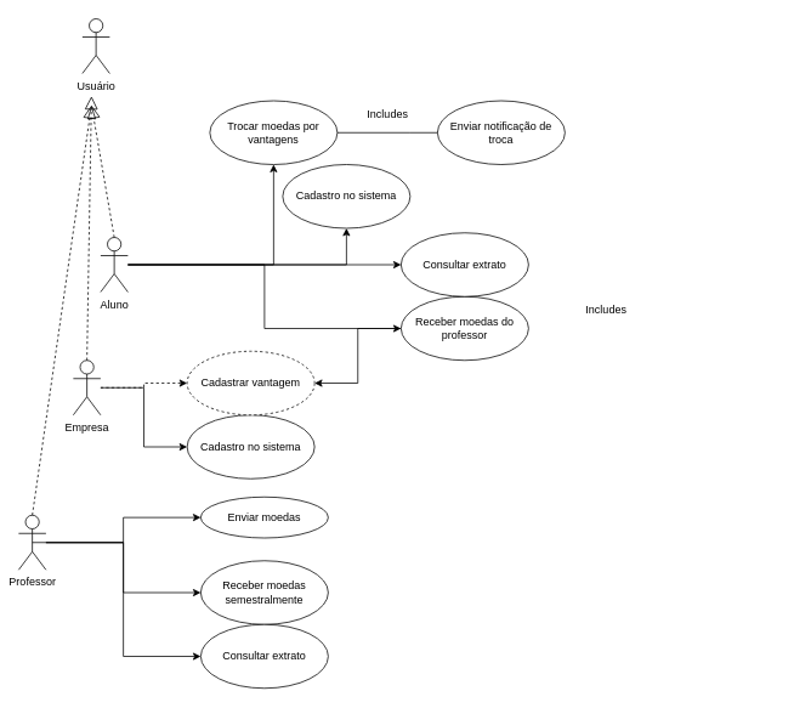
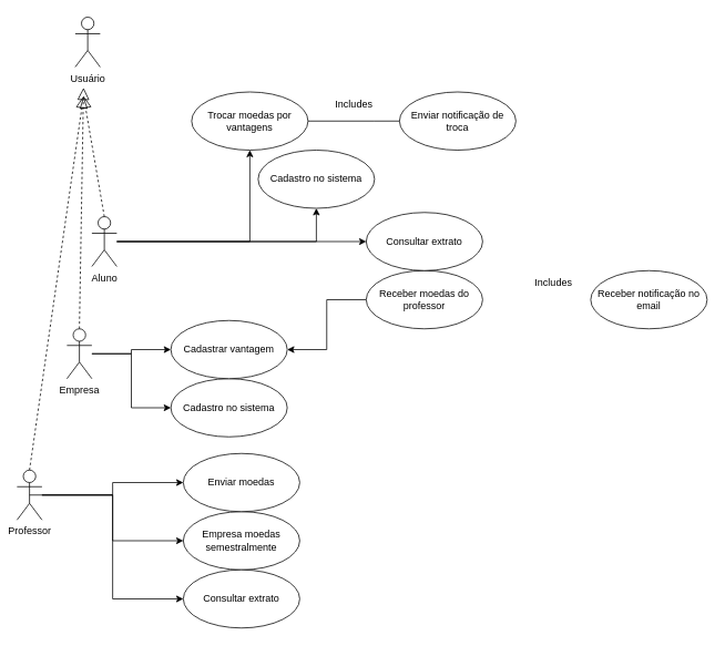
- <mxCell id="3" style="edgeStyle=orthogonalEdgeStyle;rounded=0;orthogonalLoop=1;jettySize=auto;html=1;entryX=0;entryY=0.5;entryDx=0;entryDy=0;" parent="1" source="6" target="22" edge="1"><mxGeometry relative="1" as="geometry" /></mxCell>
+ <mxCell id="23" value="Receber notificação no email" style="ellipse;whiteSpace=wrap;html=1;" parent="1" vertex="1"><mxGeometry x="710" y="325" width="140" height="70" as="geometry" /></mxCell>
- <mxCell id="12" style="edgeStyle=orthogonalEdgeStyle;rounded=0;orthogonalLoop=1;jettySize=auto;html=1;dashed=1;" parent="1" source="13" target="32" edge="1"><mxGeometry relative="1" as="geometry" /></mxCell>
+ <mxCell id="12" style="edgeStyle=orthogonalEdgeStyle;rounded=0;orthogonalLoop=1;jettySize=auto;html=1;" parent="1" source="13" target="32" edge="1"><mxGeometry relative="1" as="geometry" /></mxCell>
- <mxCell id="32" value="Cadastrar vantagem" style="ellipse;whiteSpace=wrap;html=1;dashed=1;" parent="1" vertex="1"><mxGeometry x="205" y="385" width="140" height="70" as="geometry" /></mxCell>
+ <mxCell id="32" value="Cadastrar vantagem" style="ellipse;whiteSpace=wrap;html=1;" parent="1" vertex="1"><mxGeometry x="205" y="385" width="140" height="70" as="geometry" /></mxCell>
- <mxCell id="20" value="Enviar moedas" style="ellipse;whiteSpace=wrap;html=1;" parent="1" vertex="1"><mxGeometry x="220" y="545" width="140" height="45" as="geometry" /></mxCell>
+ <mxCell id="20" value="Enviar moedas" style="ellipse;whiteSpace=wrap;html=1;" parent="1" vertex="1"><mxGeometry x="220" y="545" width="140" height="70" as="geometry" /></mxCell>
- <mxCell id="14" value="Receber moedas semestralmente" style="ellipse;whiteSpace=wrap;html=1;" parent="1" vertex="1"><mxGeometry x="220" y="615" width="140" height="70" as="geometry" /></mxCell>
+ <mxCell id="14" value="Empresa moedas semestralmente" style="ellipse;whiteSpace=wrap;html=1;" parent="1" vertex="1"><mxGeometry x="220" y="615" width="140" height="70" as="geometry" /></mxCell>
